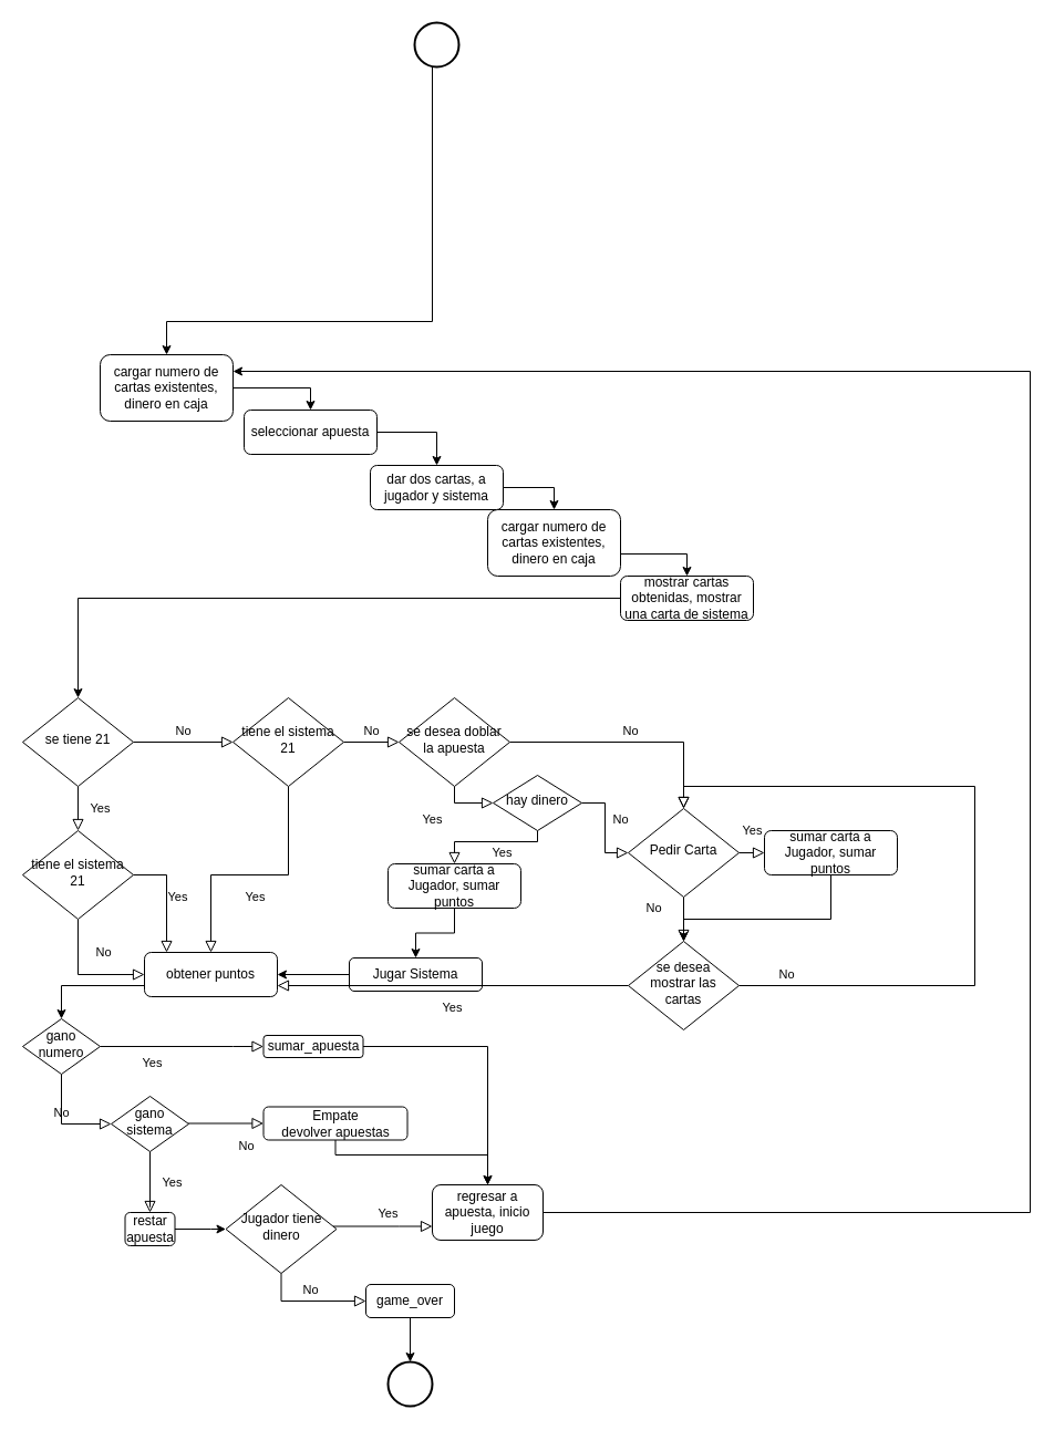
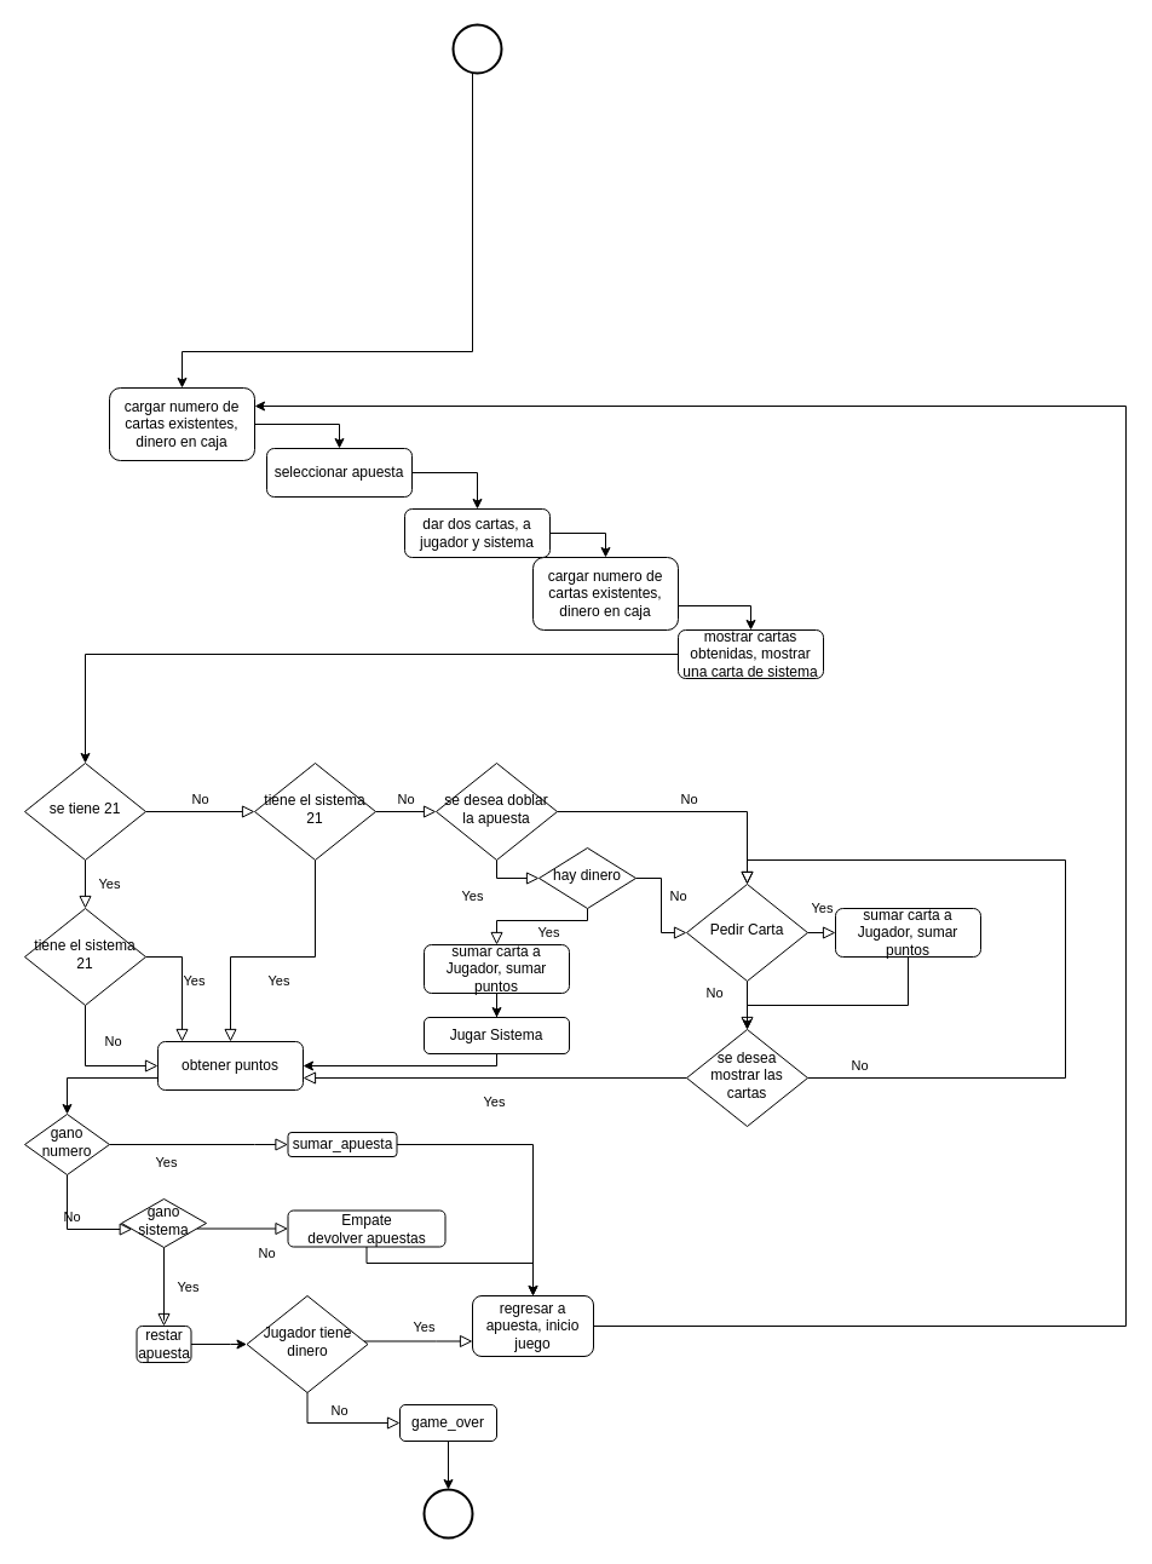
- <mxCell id="48" value="Jugar Sistema" style="rounded=1;whiteSpace=wrap;html=1;fontSize=12;glass=0;strokeWidth=1;shadow=0;" parent="1" vertex="1"><mxGeometry x="315" y="865" width="120" height="30" as="geometry" /></mxCell>
+ <mxCell id="48" value="Jugar Sistema" style="rounded=1;whiteSpace=wrap;html=1;fontSize=12;glass=0;strokeWidth=1;shadow=0;" parent="1" vertex="1"><mxGeometry x="350" y="840" width="120" height="30" as="geometry" /></mxCell>
- <mxCell id="44" value="gano sistema" style="rhombus;whiteSpace=wrap;html=1;shadow=0;fontFamily=Helvetica;fontSize=12;align=center;strokeWidth=1;spacing=6;spacingTop=-4;" parent="1" vertex="1"><mxGeometry x="100" y="990" width="70" height="50" as="geometry" /></mxCell>
+ <mxCell id="44" value="gano sistema" style="rhombus;whiteSpace=wrap;html=1;shadow=0;fontFamily=Helvetica;fontSize=12;align=center;strokeWidth=1;spacing=6;spacingTop=-4;" parent="1" vertex="1"><mxGeometry x="100" y="990" width="70" height="40" as="geometry" /></mxCell>
